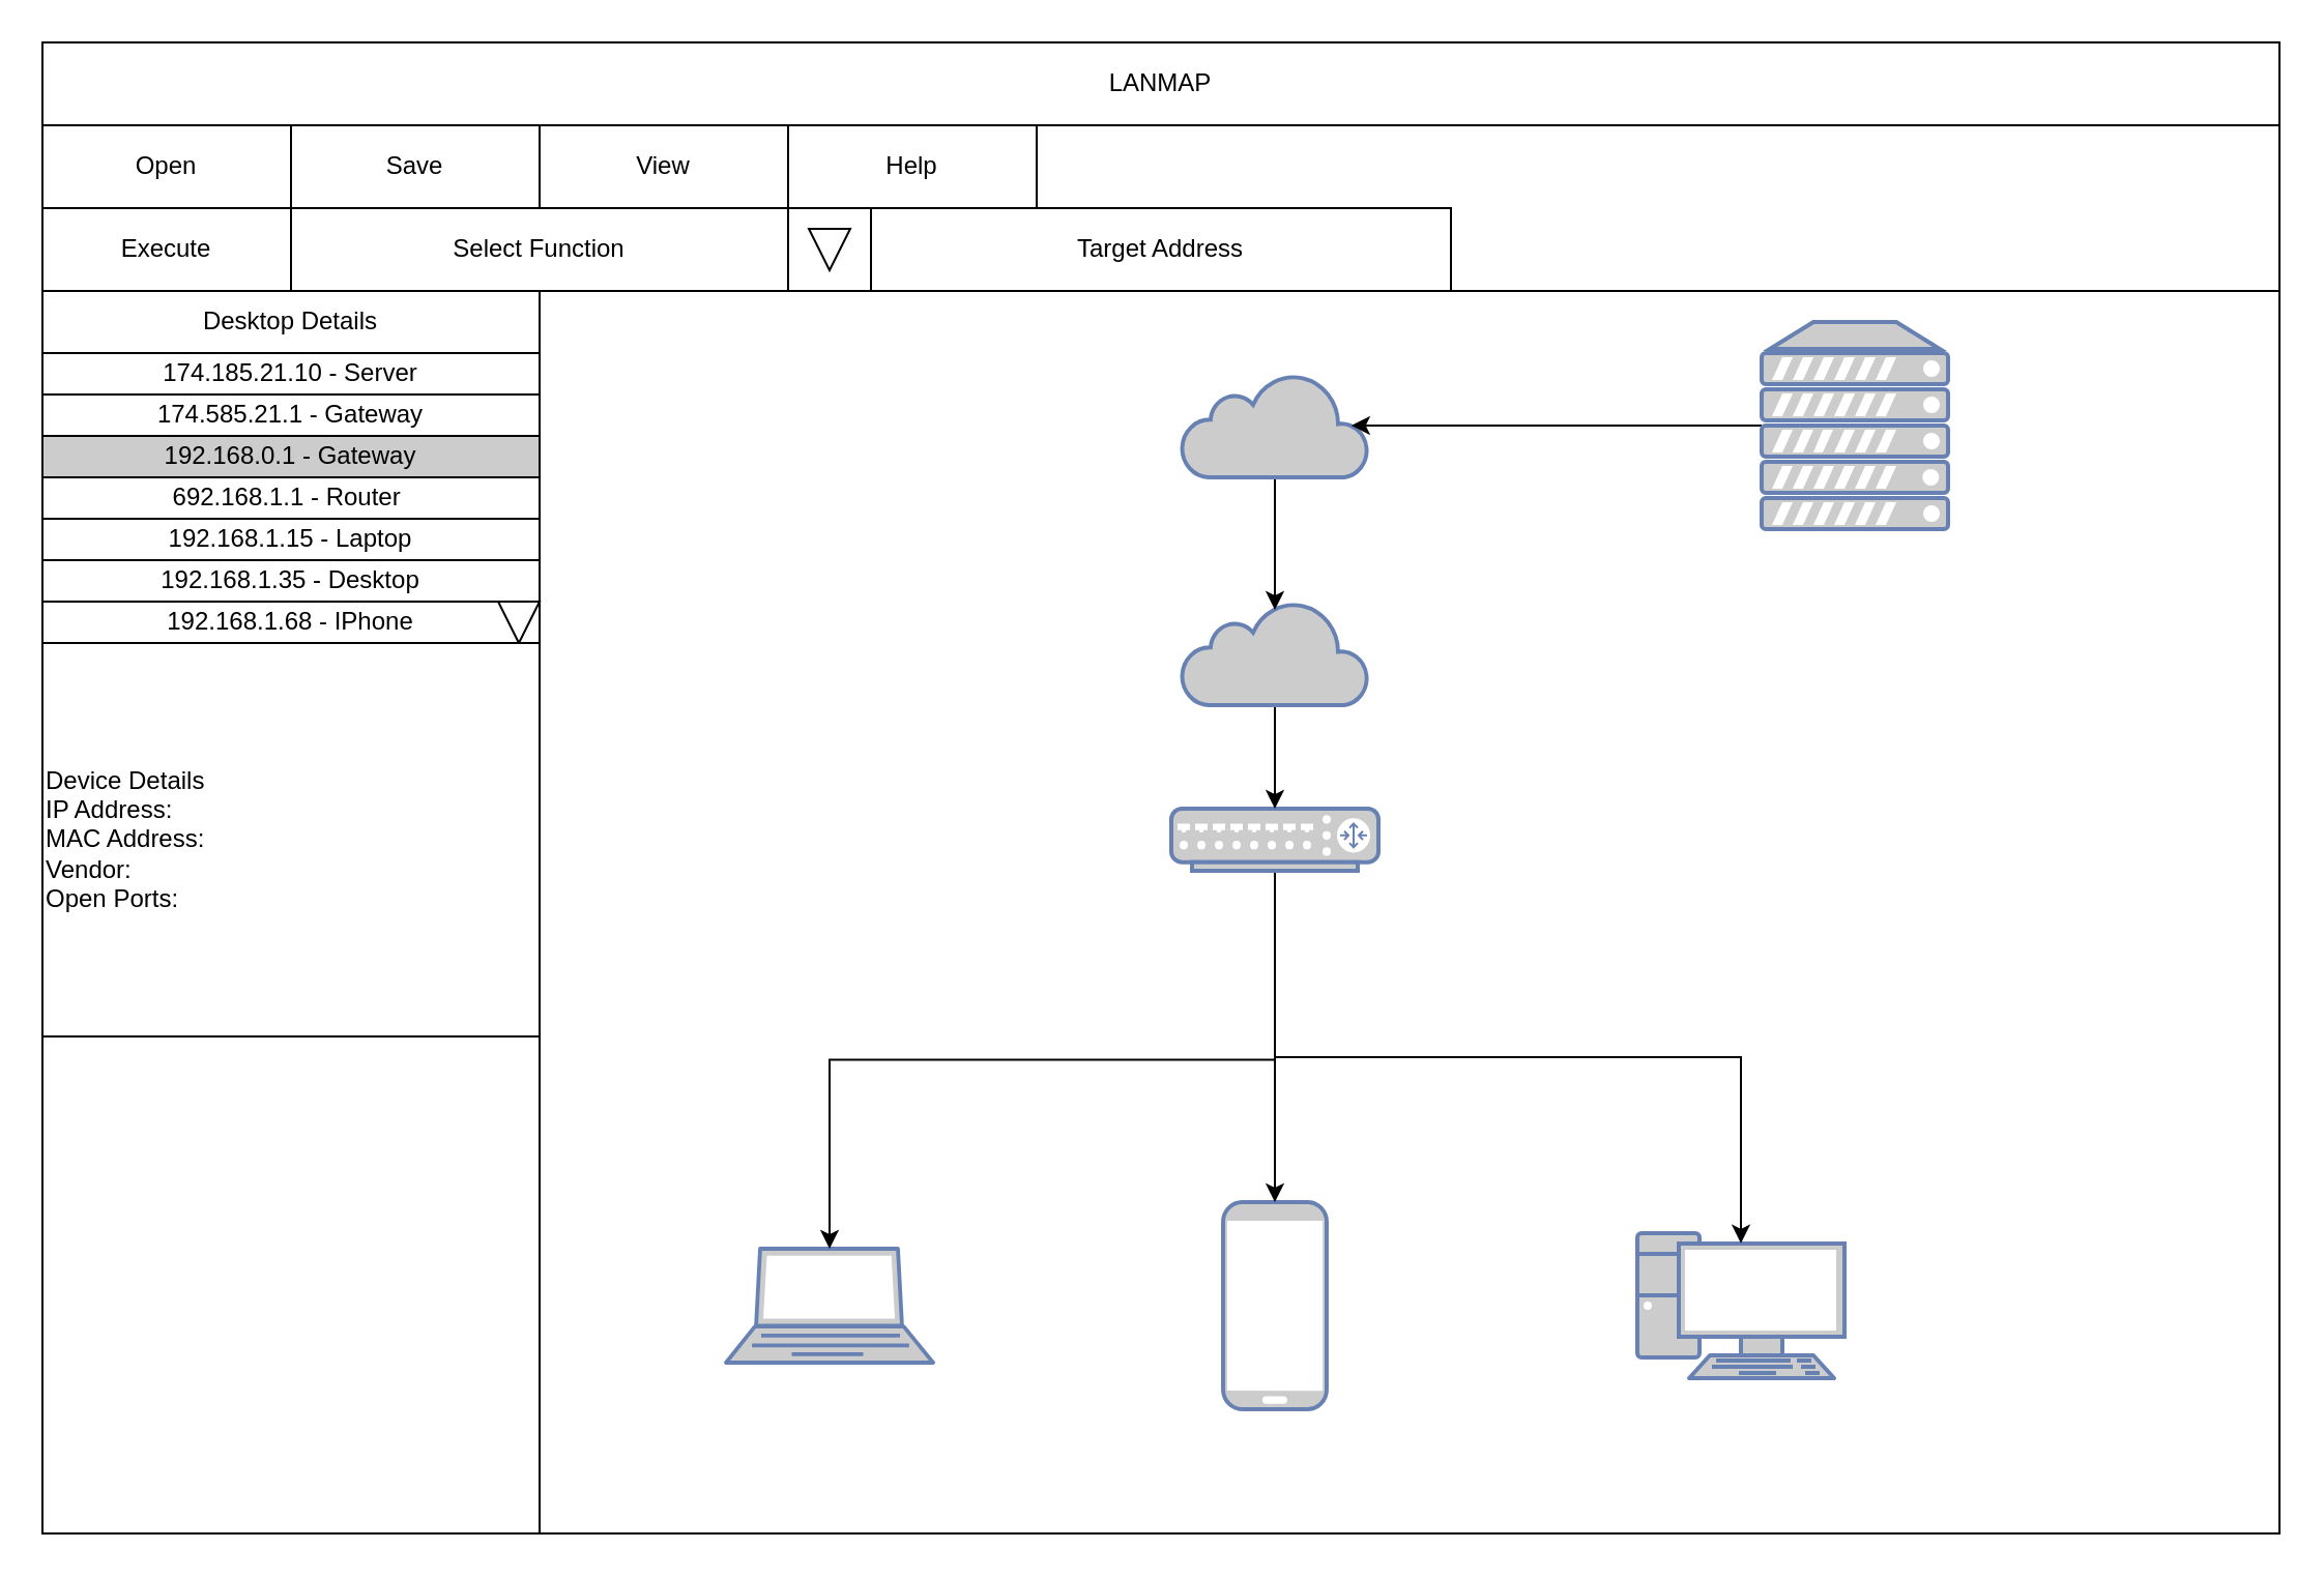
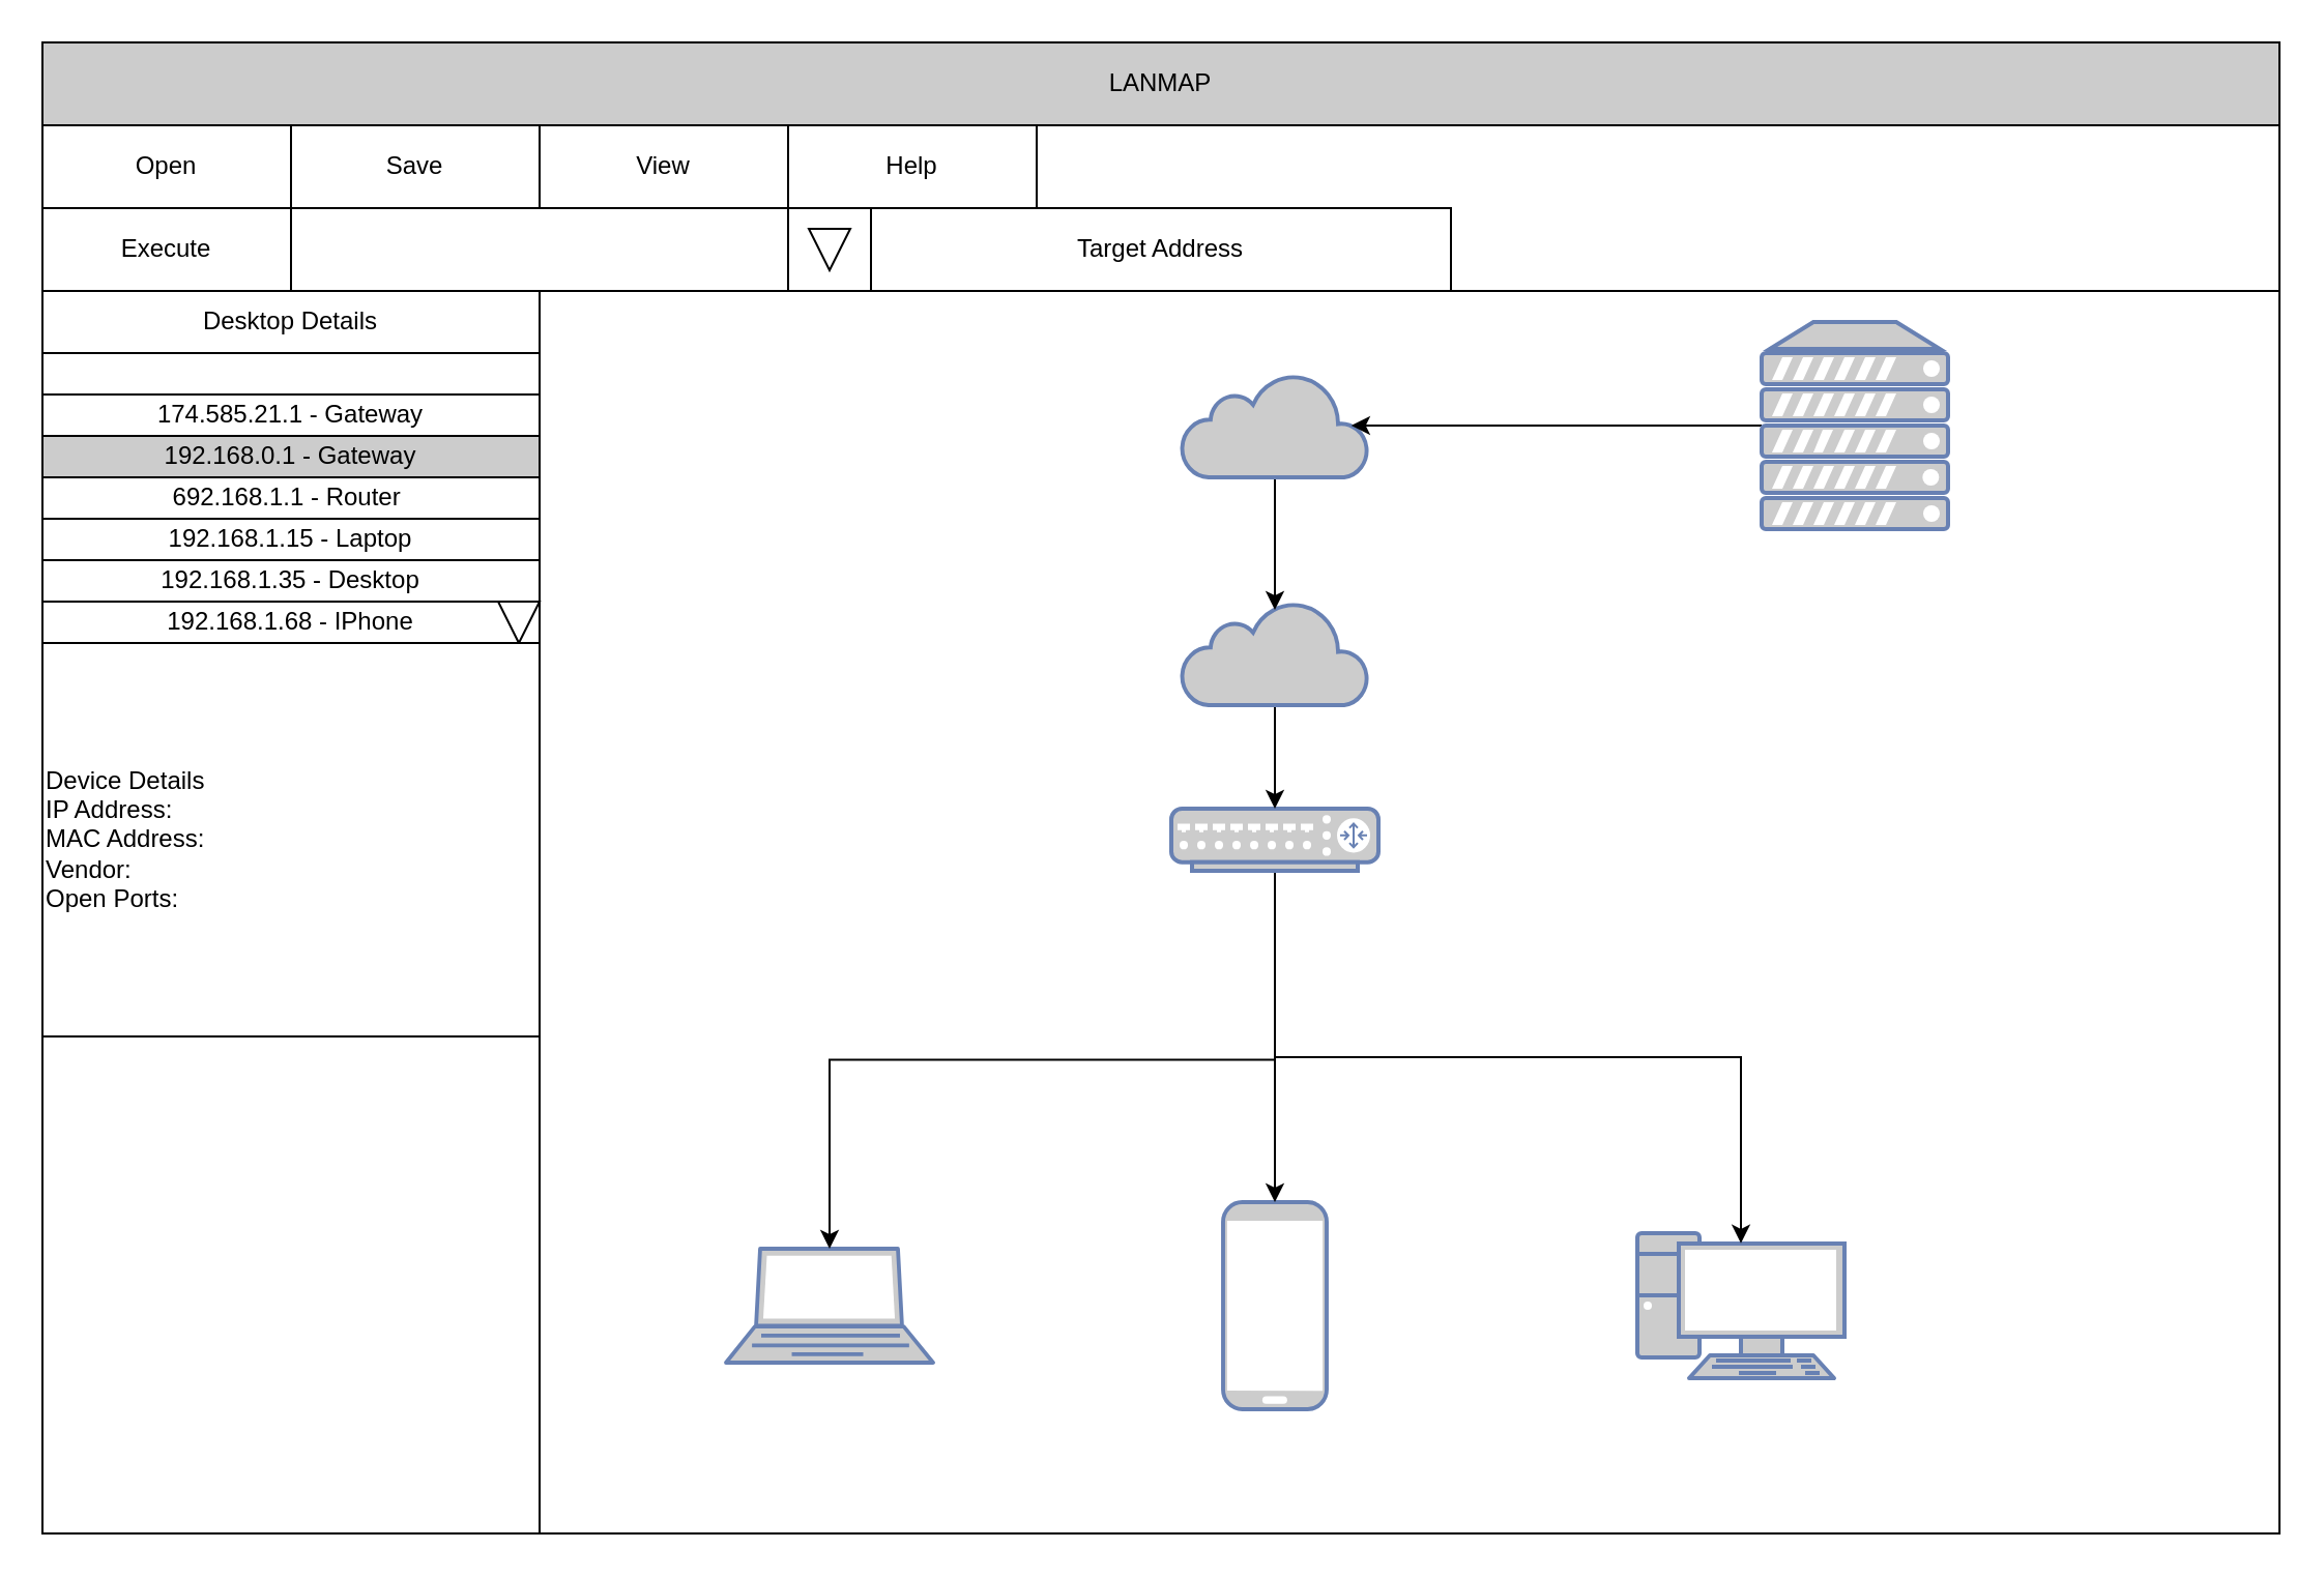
- <mxCell id="3" value="LANMAP" style="rounded=0;whiteSpace=wrap;html=1;" vertex="1" parent="1"><mxGeometry x="20" y="20" width="1080" height="40" as="geometry" /></mxCell>
+ <mxCell id="3" value="LANMAP" style="rounded=0;whiteSpace=wrap;html=1;fillColor=#cccccc;" vertex="1" parent="1"><mxGeometry x="20" y="20" width="1080" height="40" as="geometry" /></mxCell>
- <mxCell id="16" value="Select Function" style="rounded=0;whiteSpace=wrap;html=1;" vertex="1" parent="1"><mxGeometry x="140" y="100" width="240" height="40" as="geometry" /></mxCell>
- <mxCell id="29" value="174.185.21.10 - Server" style="rounded=0;whiteSpace=wrap;html=1;" vertex="1" parent="1"><mxGeometry x="20" y="170" width="240" height="20" as="geometry" /></mxCell>
